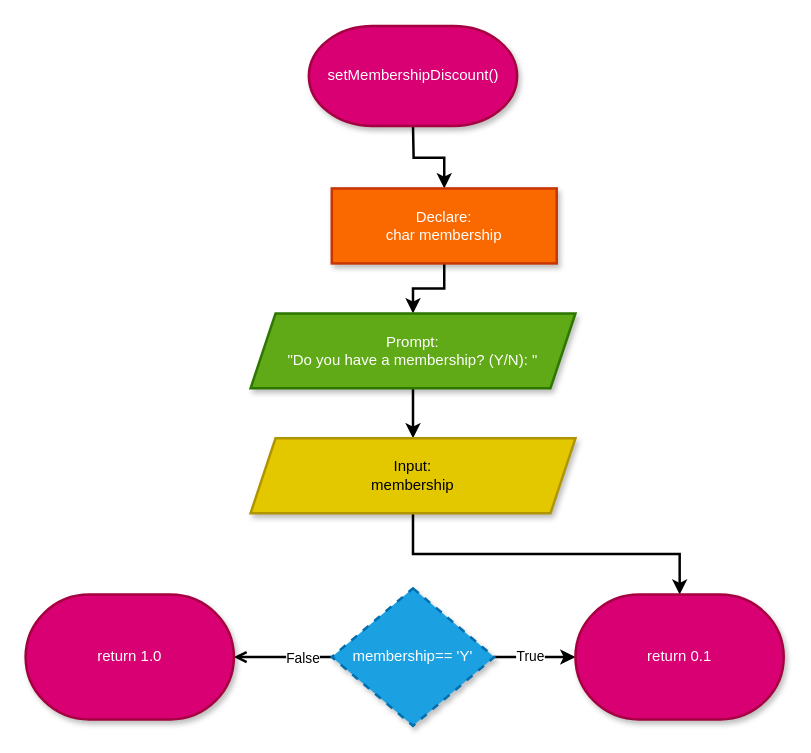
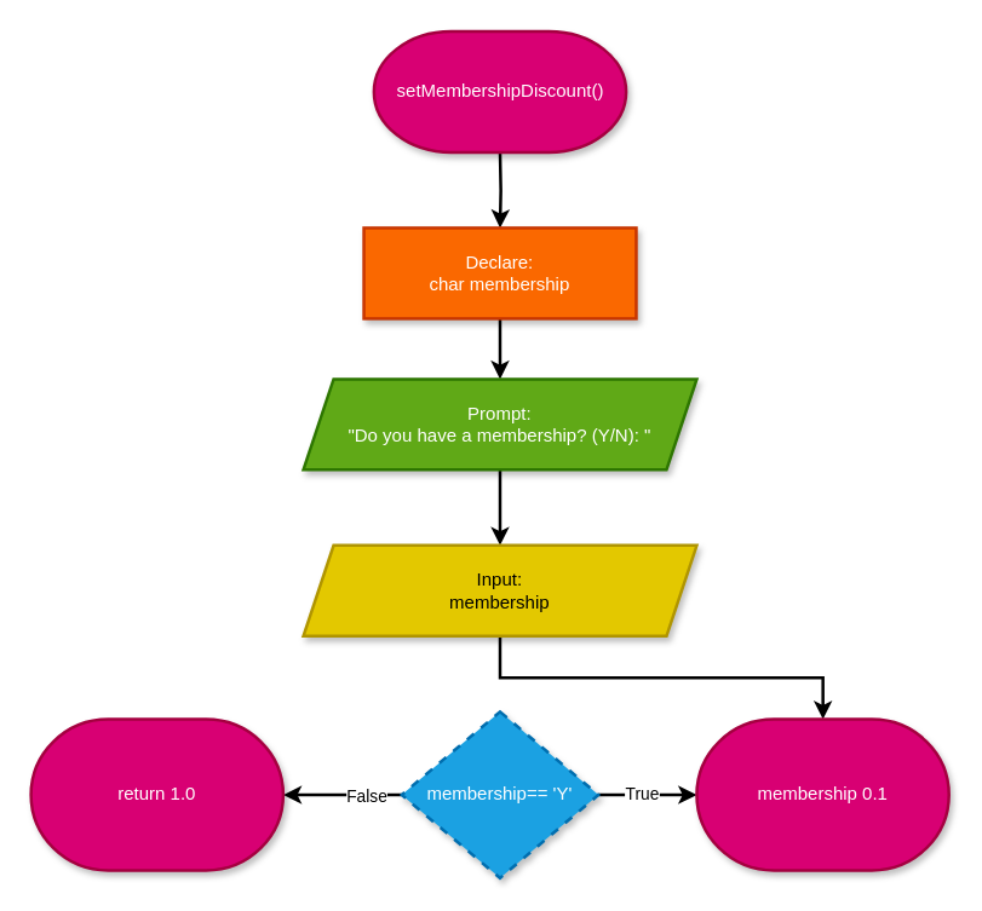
- <mxCell id="4" value="Declare:&lt;div&gt;char membership&lt;/div&gt;" style="whiteSpace=wrap;html=1;strokeWidth=2;fillColor=#fa6800;fontColor=#FFFFFF;strokeColor=#C73500;textShadow=0;shadow=1;" parent="1" vertex="1"><mxGeometry x="265" y="150" width="180" height="60" as="geometry" /></mxCell>
+ <mxCell id="4" value="Declare:&lt;div&gt;char membership&lt;/div&gt;" style="whiteSpace=wrap;html=1;strokeWidth=2;fillColor=#fa6800;fontColor=#FFFFFF;strokeColor=#C73500;textShadow=0;shadow=1;" parent="1" vertex="1"><mxGeometry x="240" y="150" width="180" height="60" as="geometry" /></mxCell>
- <mxCell id="8" value="Input:&lt;div&gt;membership&lt;/div&gt;" style="shape=parallelogram;perimeter=parallelogramPerimeter;whiteSpace=wrap;html=1;fixedSize=1;fillColor=#E3C800;strokeColor=#B09500;fontColor=default;strokeWidth=2;align=center;verticalAlign=middle;fontFamily=Helvetica;fontSize=12;textShadow=0;shadow=1;" parent="1" vertex="1"><mxGeometry x="200" y="350" width="260" height="60" as="geometry" /></mxCell>
+ <mxCell id="8" value="Input:&lt;div&gt;membership&lt;/div&gt;" style="shape=parallelogram;perimeter=parallelogramPerimeter;whiteSpace=wrap;html=1;fixedSize=1;fillColor=#E3C800;strokeColor=#B09500;fontColor=default;strokeWidth=2;align=center;verticalAlign=middle;fontFamily=Helvetica;fontSize=12;textShadow=0;shadow=1;" parent="1" vertex="1"><mxGeometry x="200" y="360" width="260" height="60" as="geometry" /></mxCell>
- <mxCell id="11" value="" style="edgeStyle=orthogonalEdgeStyle;rounded=0;orthogonalLoop=1;jettySize=auto;html=1;textShadow=0;entryX=1;entryY=0.5;entryDx=0;entryDy=0;entryPerimeter=0;strokeWidth=2;endArrow=open;" parent="1" source="13" target="16" edge="1"><mxGeometry relative="1" as="geometry"><mxPoint x="194" y="525" as="targetPoint" /></mxGeometry></mxCell>
+ <mxCell id="11" value="" style="edgeStyle=orthogonalEdgeStyle;rounded=0;orthogonalLoop=1;jettySize=auto;html=1;textShadow=0;entryX=1;entryY=0.5;entryDx=0;entryDy=0;entryPerimeter=0;strokeWidth=2;" parent="1" source="13" target="16" edge="1"><mxGeometry relative="1" as="geometry"><mxPoint x="194" y="525" as="targetPoint" /></mxGeometry></mxCell>
- <mxCell id="15" value="&lt;span style=&quot;color: rgb(255, 255, 255);&quot;&gt;return 0.1&lt;/span&gt;" style="strokeWidth=2;html=1;shape=mxgraph.flowchart.terminator;whiteSpace=wrap;fillColor=#d80073;fontColor=#ffffff;strokeColor=#A50040;shadow=1;" parent="1" vertex="1"><mxGeometry x="460" y="475" width="166.67" height="100" as="geometry" /></mxCell>
+ <mxCell id="15" value="&lt;span style=&quot;color: rgb(255, 255, 255);&quot;&gt;membership 0.1&lt;/span&gt;" style="strokeWidth=2;html=1;shape=mxgraph.flowchart.terminator;whiteSpace=wrap;fillColor=#d80073;fontColor=#ffffff;strokeColor=#A50040;shadow=1;" parent="1" vertex="1"><mxGeometry x="460" y="475" width="166.67" height="100" as="geometry" /></mxCell>
